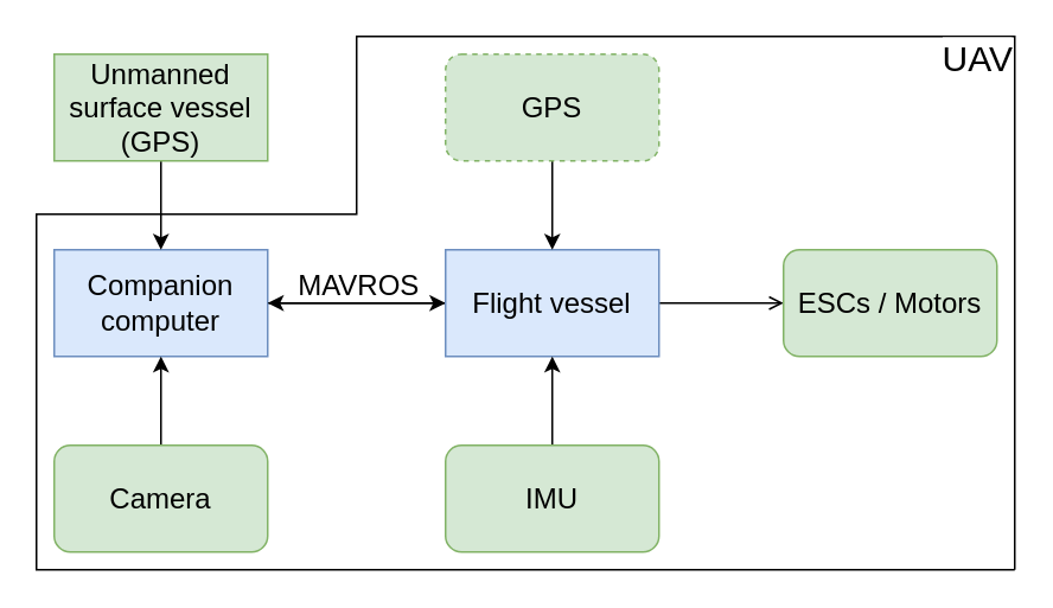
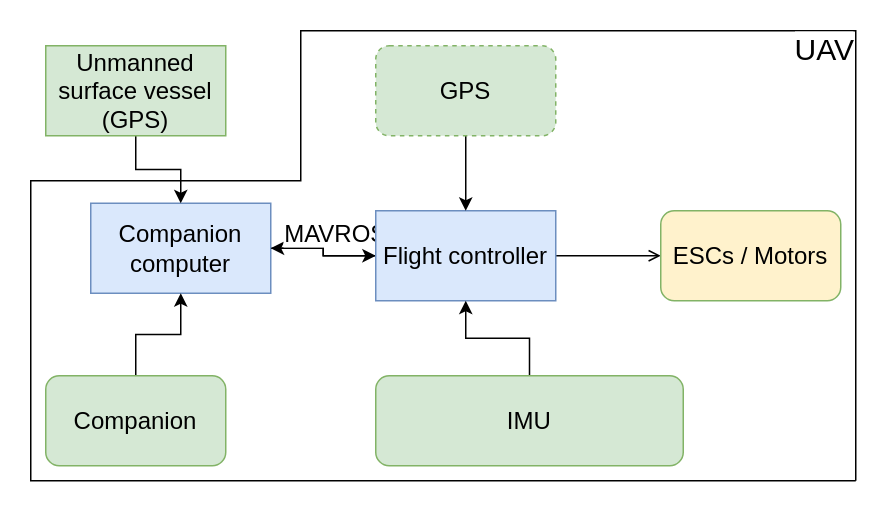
- <mxCell id="3" value="&lt;font style=&quot;font-size: 16px;&quot;&gt;Companion computer&lt;/font&gt;" style="rounded=0;whiteSpace=wrap;html=1;fillColor=#dae8fc;strokeColor=#6c8ebf;" parent="1" vertex="1"><mxGeometry x="30" y="140" width="120" height="60" as="geometry" /></mxCell>
+ <mxCell id="3" value="&lt;font style=&quot;font-size: 16px;&quot;&gt;Companion computer&lt;/font&gt;" style="rounded=0;whiteSpace=wrap;html=1;fillColor=#dae8fc;strokeColor=#6c8ebf;" parent="1" vertex="1"><mxGeometry x="60" y="135" width="120" height="60" as="geometry" /></mxCell>
- <mxCell id="7" value="&lt;font style=&quot;font-size: 16px;&quot;&gt;Flight vessel&lt;/font&gt;" style="rounded=0;whiteSpace=wrap;html=1;fillColor=#dae8fc;strokeColor=#6c8ebf;" parent="1" vertex="1"><mxGeometry x="250" y="140" width="120" height="60" as="geometry" /></mxCell>
+ <mxCell id="7" value="&lt;font style=&quot;font-size: 16px;&quot;&gt;Flight controller&lt;/font&gt;" style="rounded=0;whiteSpace=wrap;html=1;fillColor=#dae8fc;strokeColor=#6c8ebf;" parent="1" vertex="1"><mxGeometry x="250" y="140" width="120" height="60" as="geometry" /></mxCell>
- <mxCell id="16" value="&lt;font style=&quot;font-size: 16px;&quot;&gt;ESCs / Motors&lt;/font&gt;" style="rounded=1;whiteSpace=wrap;html=1;fillColor=#d5e8d4;strokeColor=#82b366;" parent="1" vertex="1"><mxGeometry x="440" y="140" width="120" height="60" as="geometry" /></mxCell>
+ <mxCell id="16" value="&lt;font style=&quot;font-size: 16px;&quot;&gt;ESCs / Motors&lt;/font&gt;" style="rounded=1;whiteSpace=wrap;html=1;fillColor=#fff2cc;strokeColor=#82b366;" parent="1" vertex="1"><mxGeometry x="440" y="140" width="120" height="60" as="geometry" /></mxCell>
- <mxCell id="11" value="&lt;font style=&quot;font-size: 16px;&quot;&gt;Camera&lt;/font&gt;" style="rounded=1;whiteSpace=wrap;html=1;fillColor=#d5e8d4;strokeColor=#82b366;" parent="1" vertex="1"><mxGeometry x="30" y="250" width="120" height="60" as="geometry" /></mxCell>
+ <mxCell id="11" value="&lt;font style=&quot;font-size: 16px;&quot;&gt;Companion&lt;/font&gt;" style="rounded=1;whiteSpace=wrap;html=1;fillColor=#d5e8d4;strokeColor=#82b366;" parent="1" vertex="1"><mxGeometry x="30" y="250" width="120" height="60" as="geometry" /></mxCell>
- <mxCell id="13" value="&lt;font style=&quot;font-size: 16px;&quot;&gt;IMU&lt;/font&gt;" style="rounded=1;whiteSpace=wrap;html=1;fillColor=#d5e8d4;strokeColor=#82b366;" parent="1" vertex="1"><mxGeometry x="250" y="250" width="120" height="60" as="geometry" /></mxCell>
+ <mxCell id="13" value="&lt;font style=&quot;font-size: 16px;&quot;&gt;IMU&lt;/font&gt;" style="rounded=1;whiteSpace=wrap;html=1;fillColor=#d5e8d4;strokeColor=#82b366;" parent="1" vertex="1"><mxGeometry x="250" y="250" width="205" height="60" as="geometry" /></mxCell>
